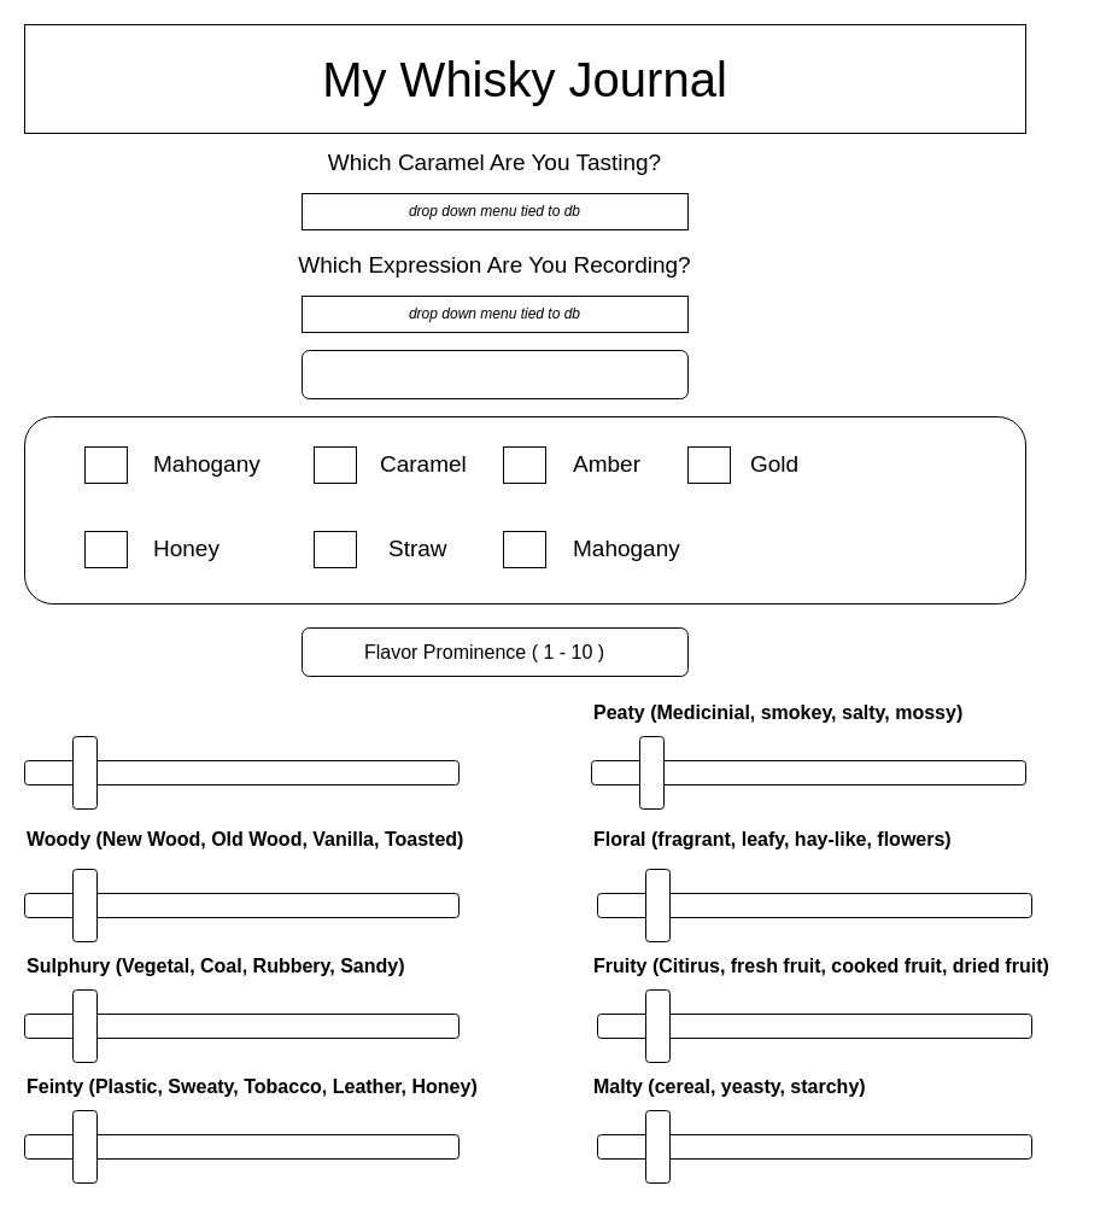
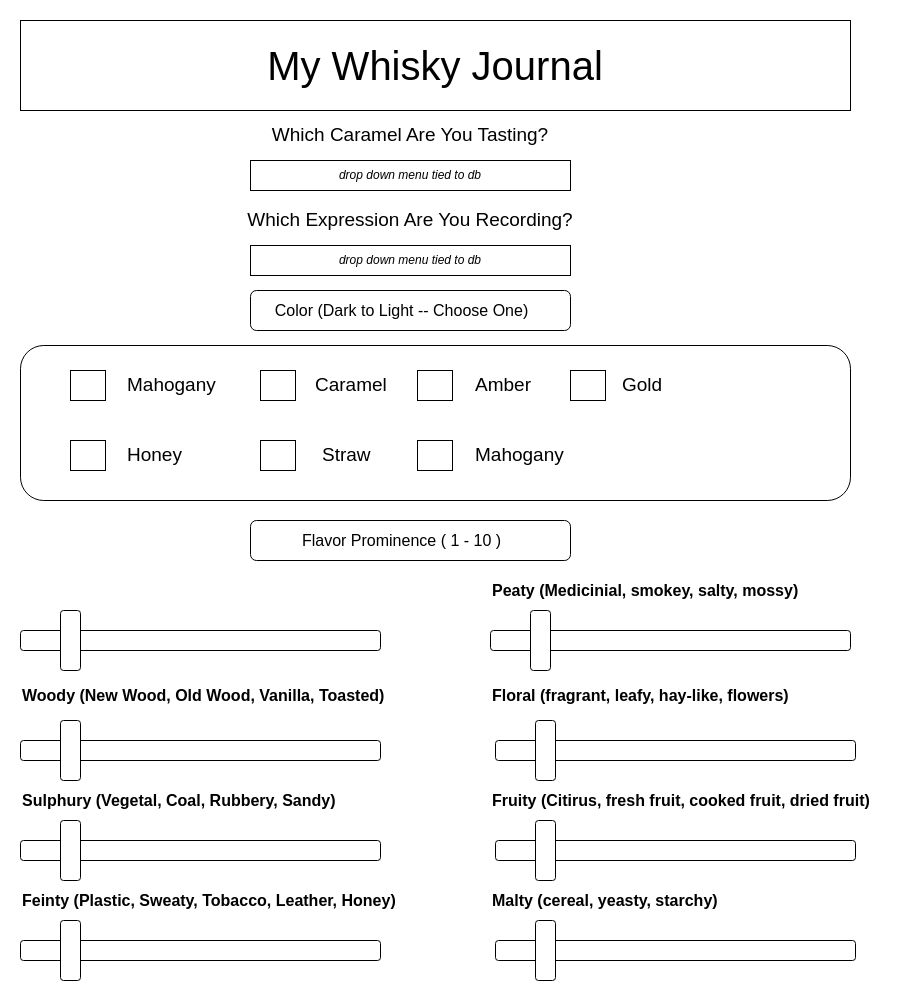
+ <mxCell id="10" value="Color (Dark to Light -- Choose One)" style="text;html=1;strokeColor=none;fillColor=none;align=center;verticalAlign=middle;whiteSpace=wrap;rounded=0;fontSize=16;" parent="1" vertex="1"><mxGeometry x="250" y="300" width="303" height="20" as="geometry" /></mxCell>
